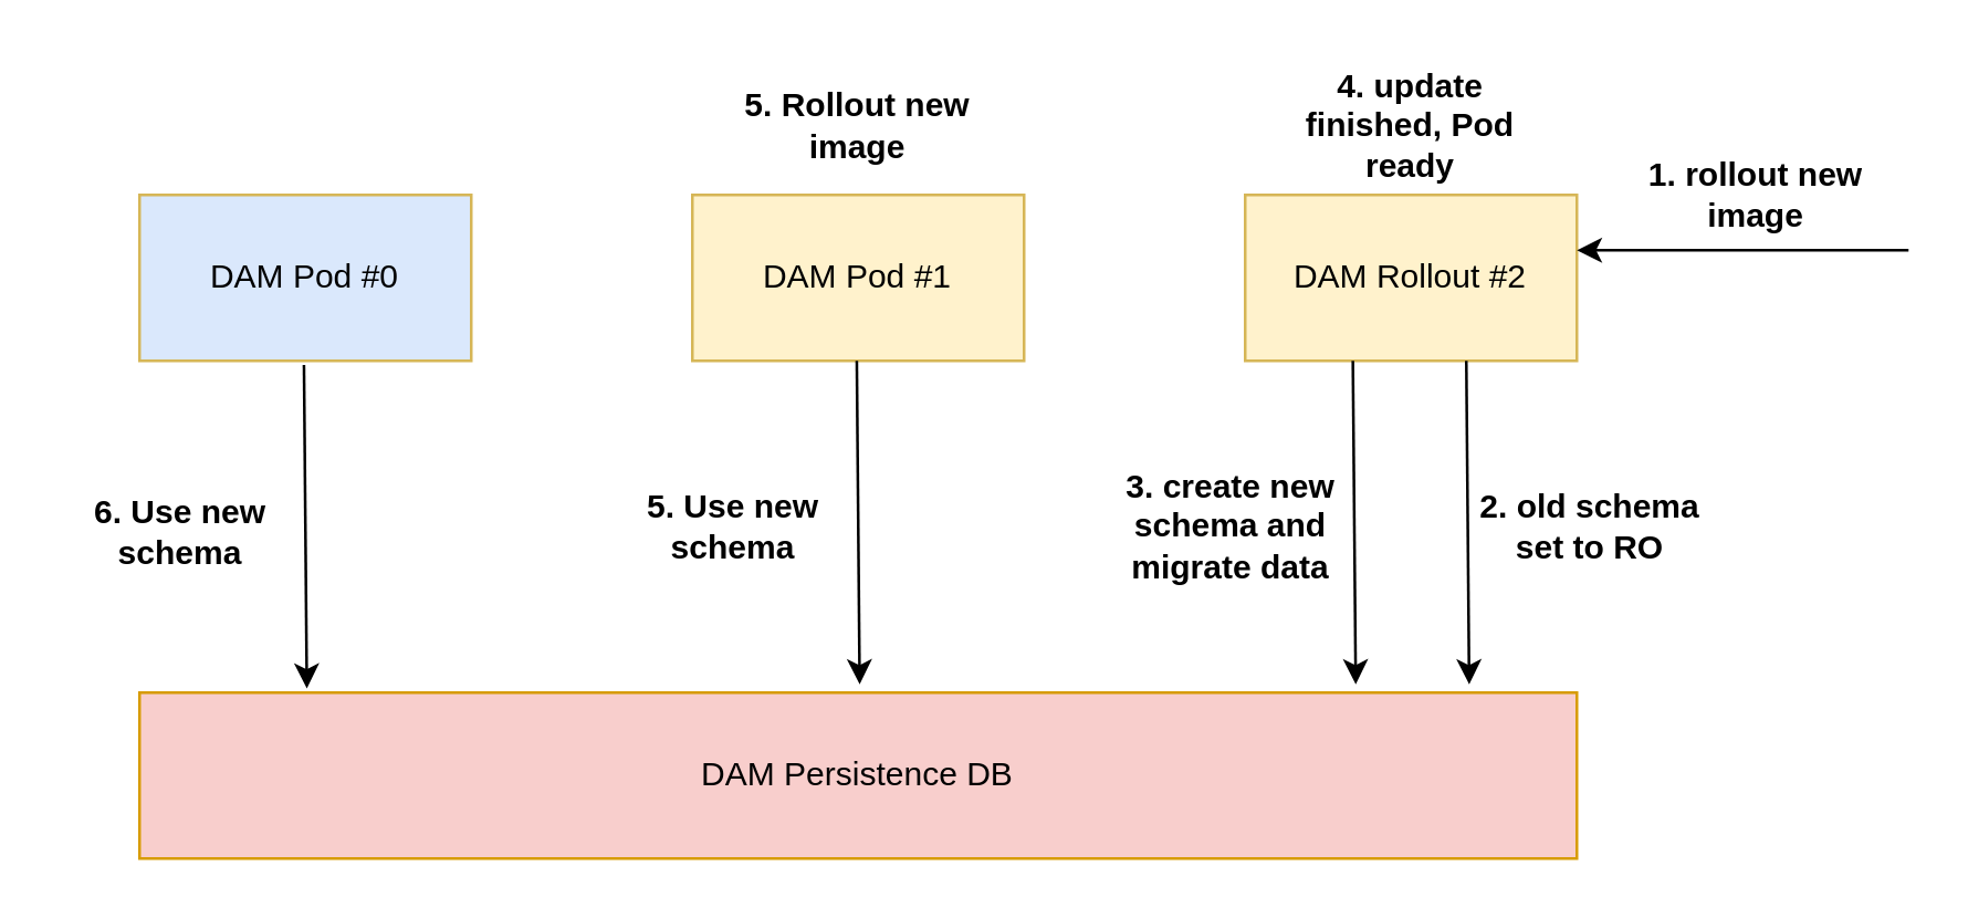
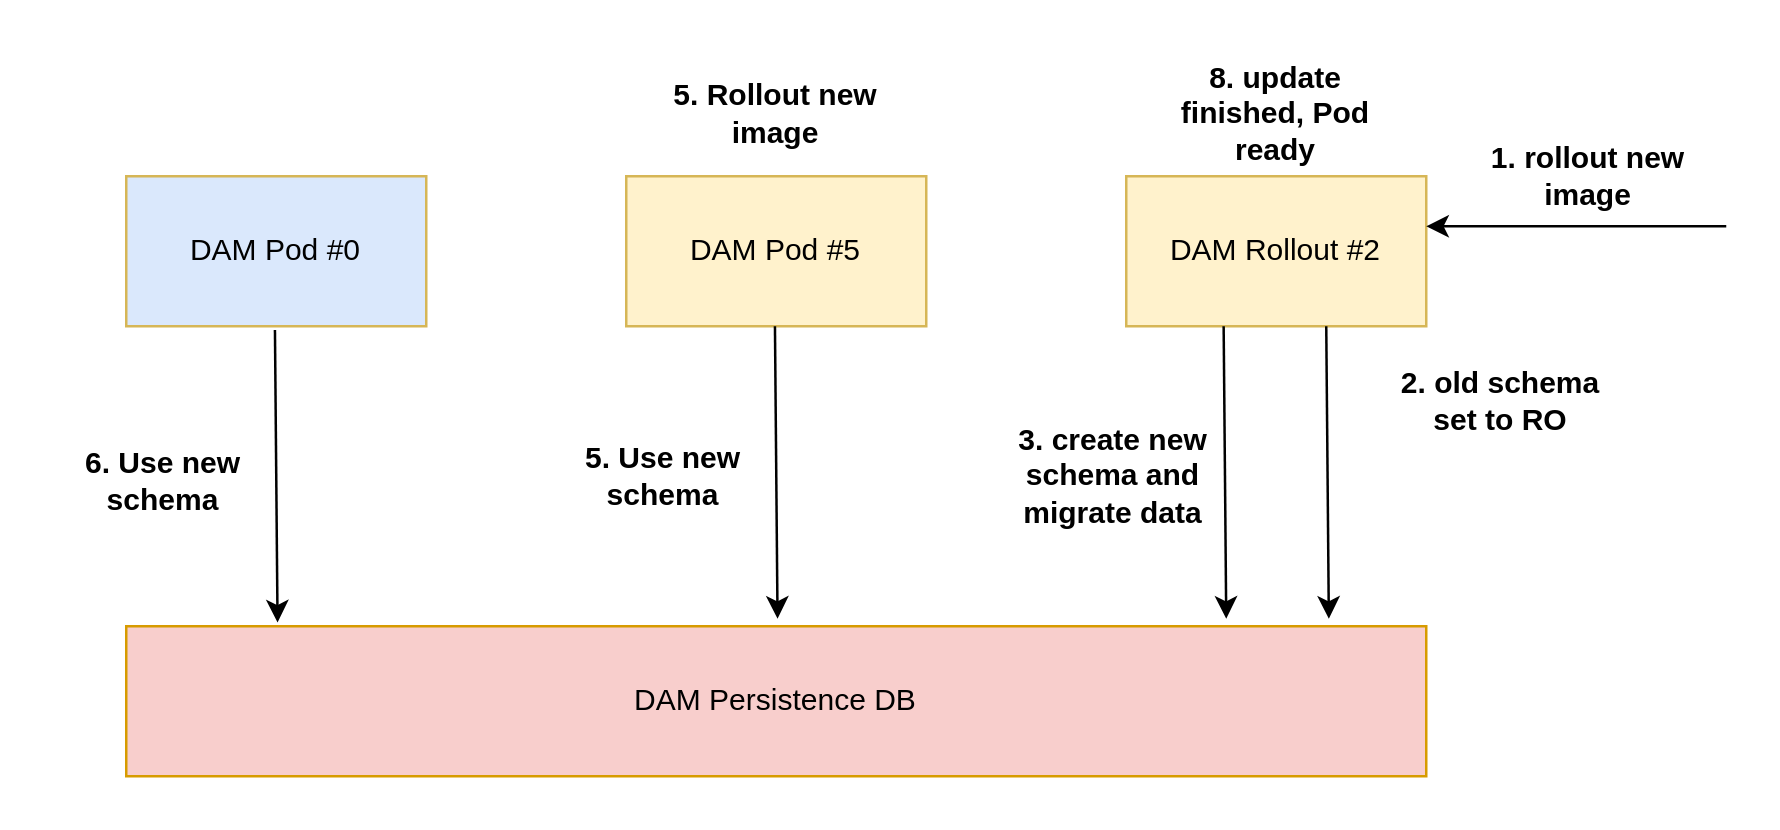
- <mxCell id="12" value="4. update finished, Pod ready" style="text;html=1;strokeColor=none;fillColor=none;align=center;verticalAlign=middle;whiteSpace=wrap;rounded=0;fontStyle=1" vertex="1" parent="1"><mxGeometry x="465" y="20" width="90" height="50" as="geometry" /></mxCell>
+ <mxCell id="12" value="8. update finished, Pod ready" style="text;html=1;strokeColor=none;fillColor=none;align=center;verticalAlign=middle;whiteSpace=wrap;rounded=0;fontStyle=1" vertex="1" parent="1"><mxGeometry x="465" y="20" width="90" height="50" as="geometry" /></mxCell>
- <mxCell id="3" value="DAM Pod #1" style="rounded=0;whiteSpace=wrap;html=1;fillColor=#fff2cc;strokeColor=#d6b656;" vertex="1" parent="1"><mxGeometry x="250" y="70" width="120" height="60" as="geometry" /></mxCell>
+ <mxCell id="3" value="DAM Pod #5" style="rounded=0;whiteSpace=wrap;html=1;fillColor=#fff2cc;strokeColor=#d6b656;" vertex="1" parent="1"><mxGeometry x="250" y="70" width="120" height="60" as="geometry" /></mxCell>
- <mxCell id="8" value="2. old schema set to RO" style="text;html=1;strokeColor=none;fillColor=none;align=center;verticalAlign=middle;whiteSpace=wrap;rounded=0;fontStyle=1" vertex="1" parent="1"><mxGeometry x="530" y="170" width="90" height="40" as="geometry" /></mxCell>
+ <mxCell id="8" value="2. old schema set to RO" style="text;html=1;strokeColor=none;fillColor=none;align=center;verticalAlign=middle;whiteSpace=wrap;rounded=0;fontStyle=1" vertex="1" parent="1"><mxGeometry x="555" y="140" width="90" height="40" as="geometry" /></mxCell>
